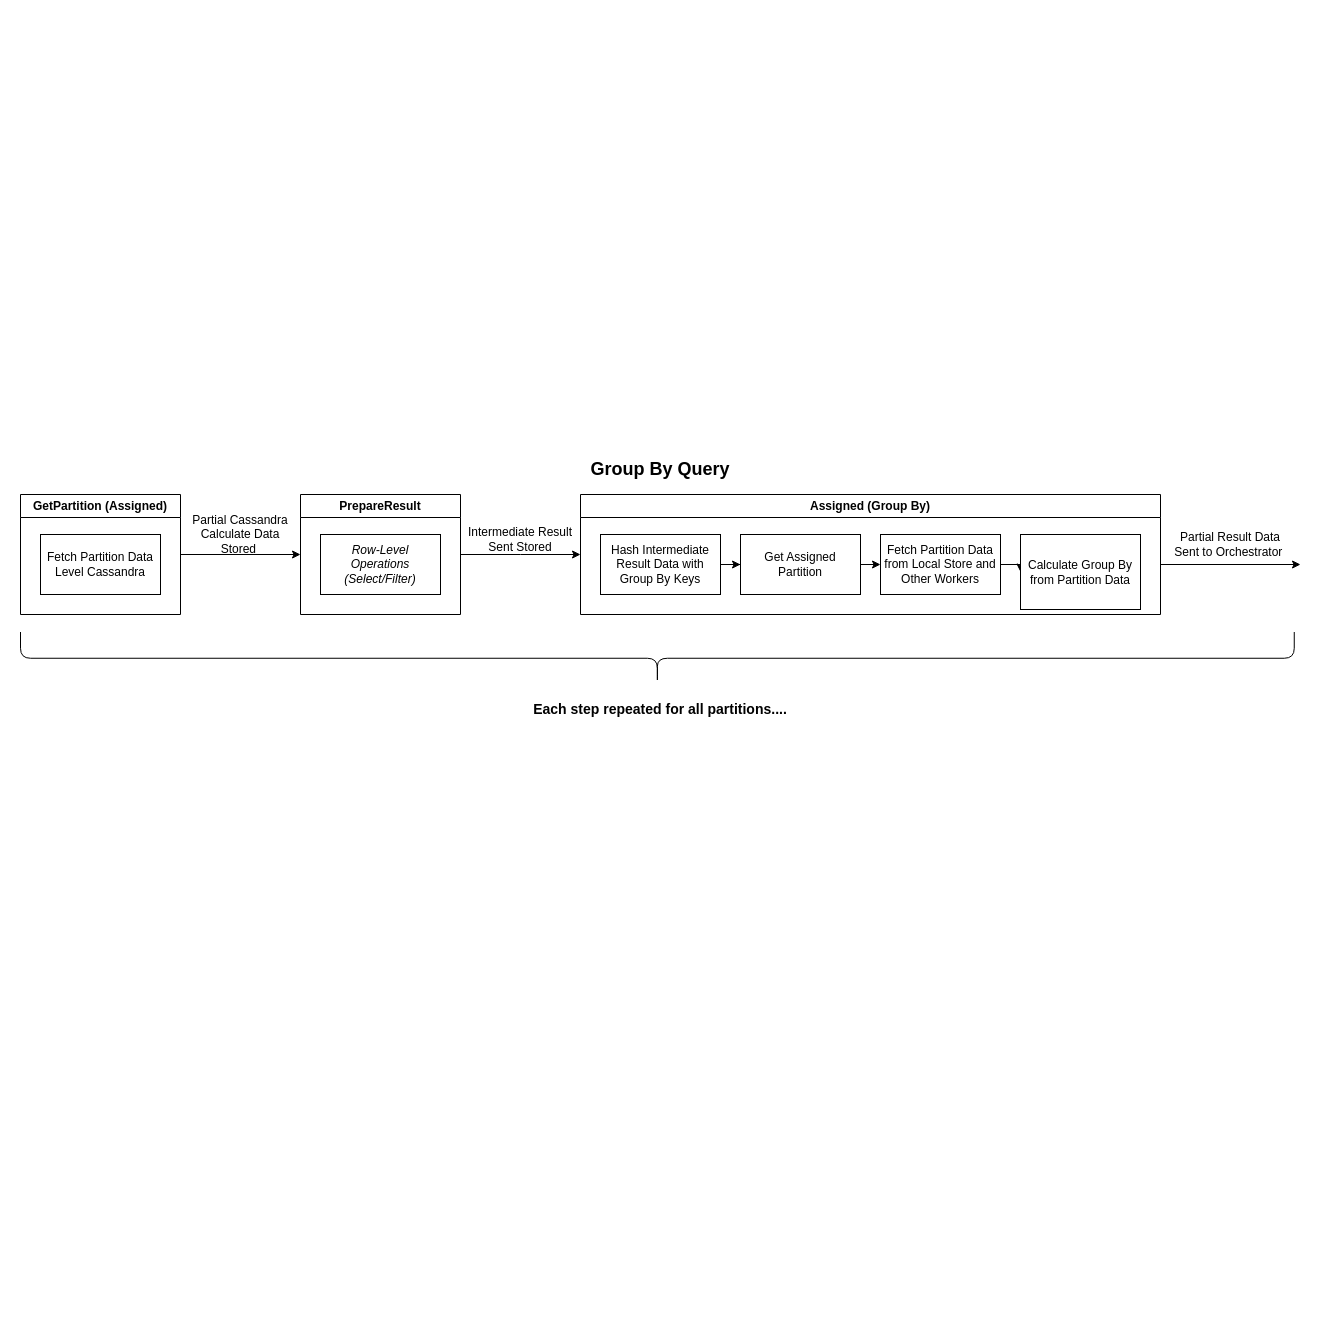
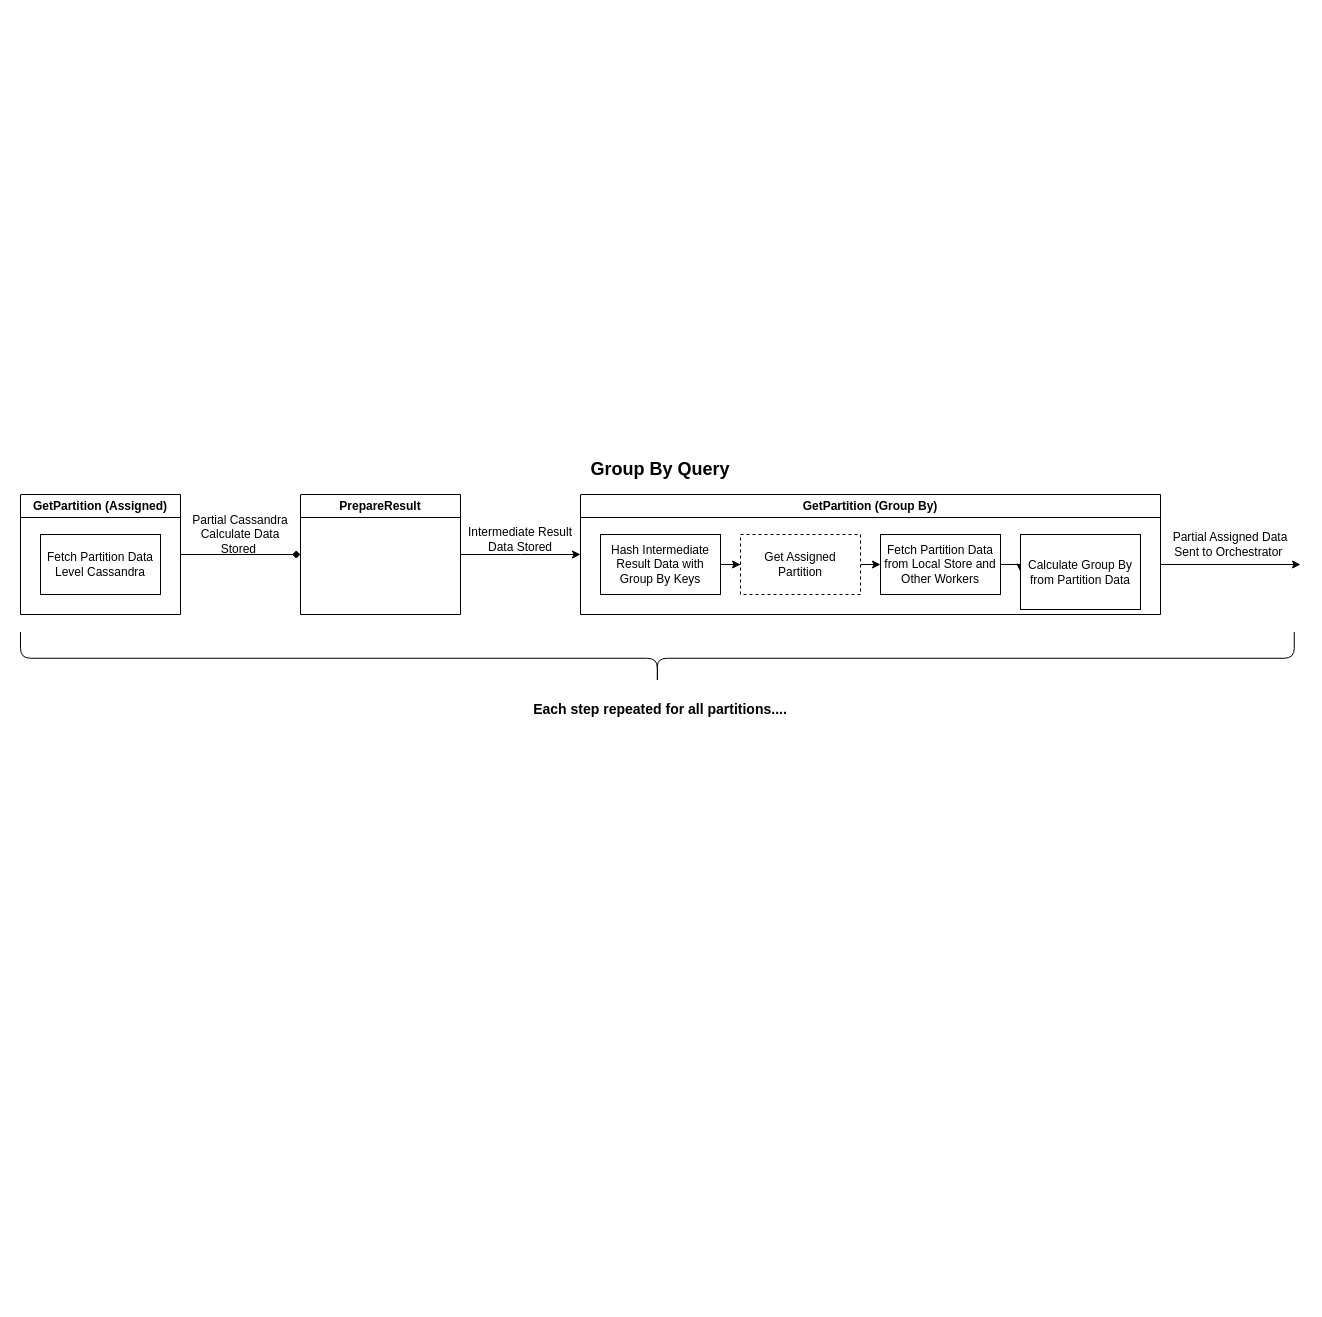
- <mxCell id="11" value="Assigned (Group By)" style="swimlane;whiteSpace=wrap;html=1;" parent="1" vertex="1"><mxGeometry x="580" y="494" width="580" height="120" as="geometry" /></mxCell>
+ <mxCell id="11" value="GetPartition (Group By)" style="swimlane;whiteSpace=wrap;html=1;" parent="1" vertex="1"><mxGeometry x="580" y="494" width="580" height="120" as="geometry" /></mxCell>
- <mxCell id="10" value="Intermediate Result Sent Stored" style="text;html=1;strokeColor=none;fillColor=none;align=center;verticalAlign=middle;whiteSpace=wrap;rounded=0;" parent="1" vertex="1"><mxGeometry x="460" y="524" width="120" height="30" as="geometry" /></mxCell>
+ <mxCell id="10" value="Intermediate Result Data Stored" style="text;html=1;strokeColor=none;fillColor=none;align=center;verticalAlign=middle;whiteSpace=wrap;rounded=0;" parent="1" vertex="1"><mxGeometry x="460" y="524" width="120" height="30" as="geometry" /></mxCell>
- <mxCell id="20" value="Partial Result Data Sent to Orchestrator&amp;nbsp;" style="text;html=1;strokeColor=none;fillColor=none;align=center;verticalAlign=middle;whiteSpace=wrap;rounded=0;" parent="1" vertex="1"><mxGeometry x="1170" y="524" width="120" height="40" as="geometry" /></mxCell>
+ <mxCell id="20" value="Partial Assigned Data Sent to Orchestrator&amp;nbsp;" style="text;html=1;strokeColor=none;fillColor=none;align=center;verticalAlign=middle;whiteSpace=wrap;rounded=0;" parent="1" vertex="1"><mxGeometry x="1170" y="524" width="120" height="40" as="geometry" /></mxCell>
- <mxCell id="5" style="edgeStyle=orthogonalEdgeStyle;rounded=0;orthogonalLoop=1;jettySize=auto;html=1;exitX=1;exitY=0.5;exitDx=0;exitDy=0;entryX=0;entryY=0.5;entryDx=0;entryDy=0;" parent="1" source="6" target="3" edge="1"><mxGeometry relative="1" as="geometry" /></mxCell>
+ <mxCell id="5" style="edgeStyle=orthogonalEdgeStyle;rounded=0;orthogonalLoop=1;jettySize=auto;html=1;exitX=1;exitY=0.5;exitDx=0;exitDy=0;entryX=0;entryY=0.5;entryDx=0;entryDy=0;endArrow=diamond;" parent="1" source="6" target="3" edge="1"><mxGeometry relative="1" as="geometry" /></mxCell>
- <mxCell id="4" value="&lt;i&gt;Row-Level Operations (Select/Filter)&lt;/i&gt;" style="rounded=0;whiteSpace=wrap;html=1;" parent="3" vertex="1"><mxGeometry x="20" y="40" width="120" height="60" as="geometry" /></mxCell>
- <mxCell id="15" value="Get Assigned Partition" style="rounded=0;whiteSpace=wrap;html=1;" parent="11" vertex="1"><mxGeometry x="160" y="40" width="120" height="60" as="geometry" /></mxCell>
+ <mxCell id="15" value="Get Assigned Partition" style="rounded=0;whiteSpace=wrap;html=1;dashed=1;" parent="11" vertex="1"><mxGeometry x="160" y="40" width="120" height="60" as="geometry" /></mxCell>
